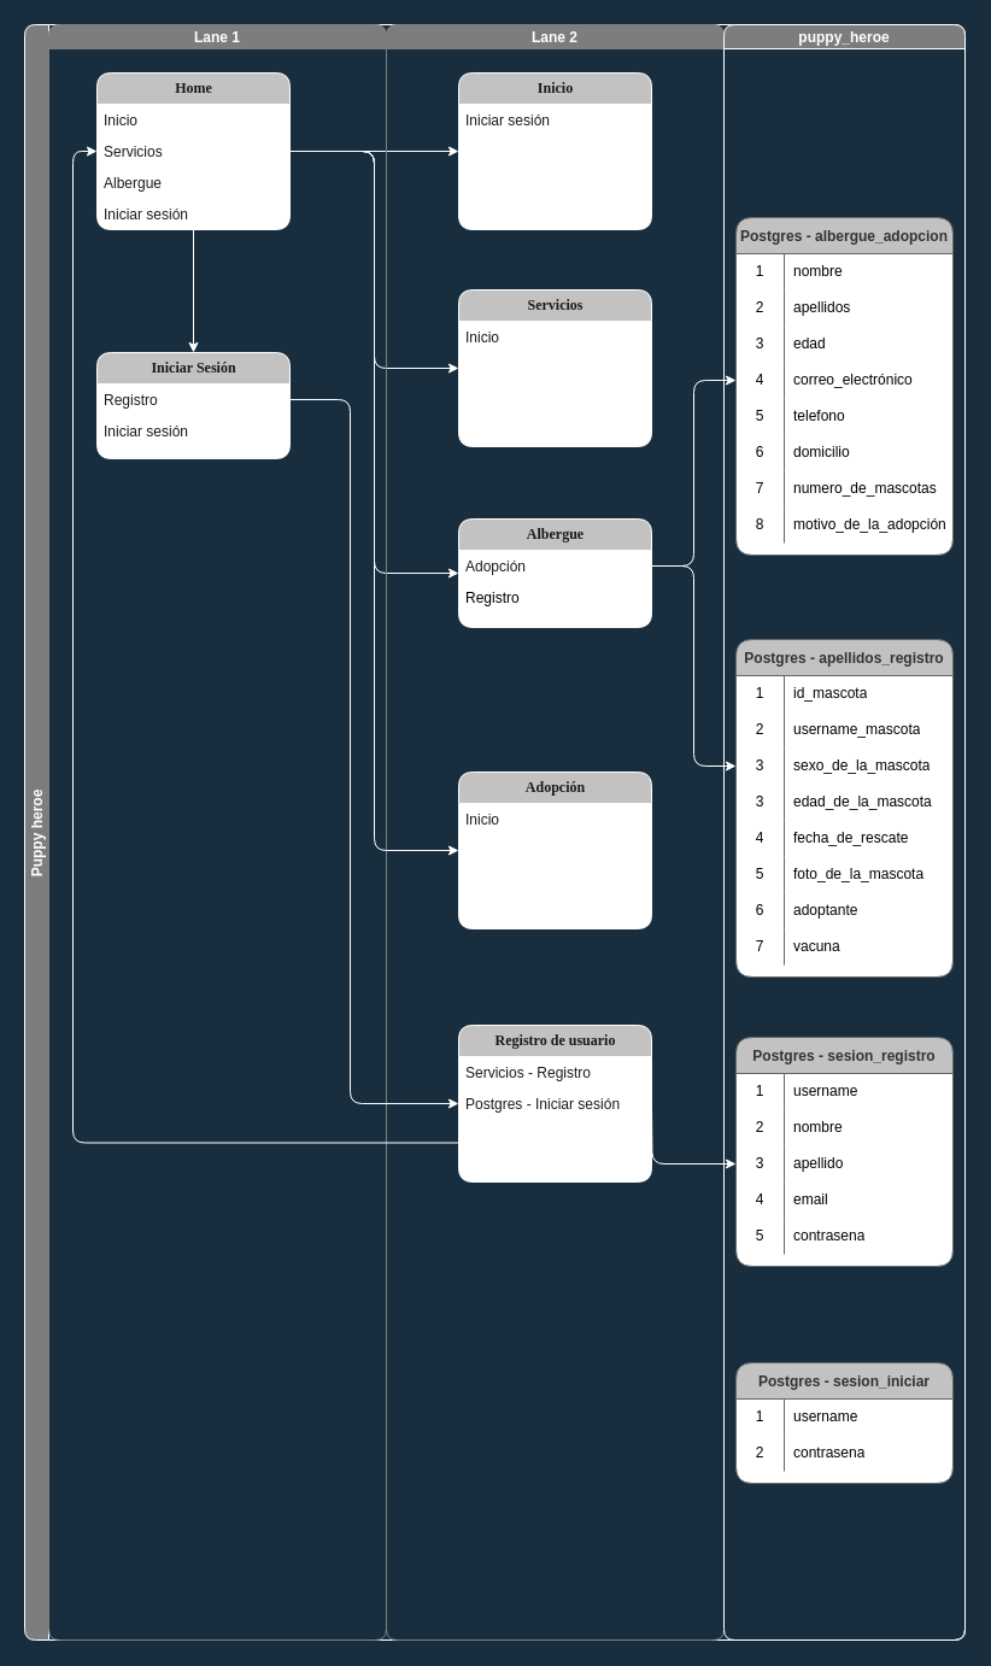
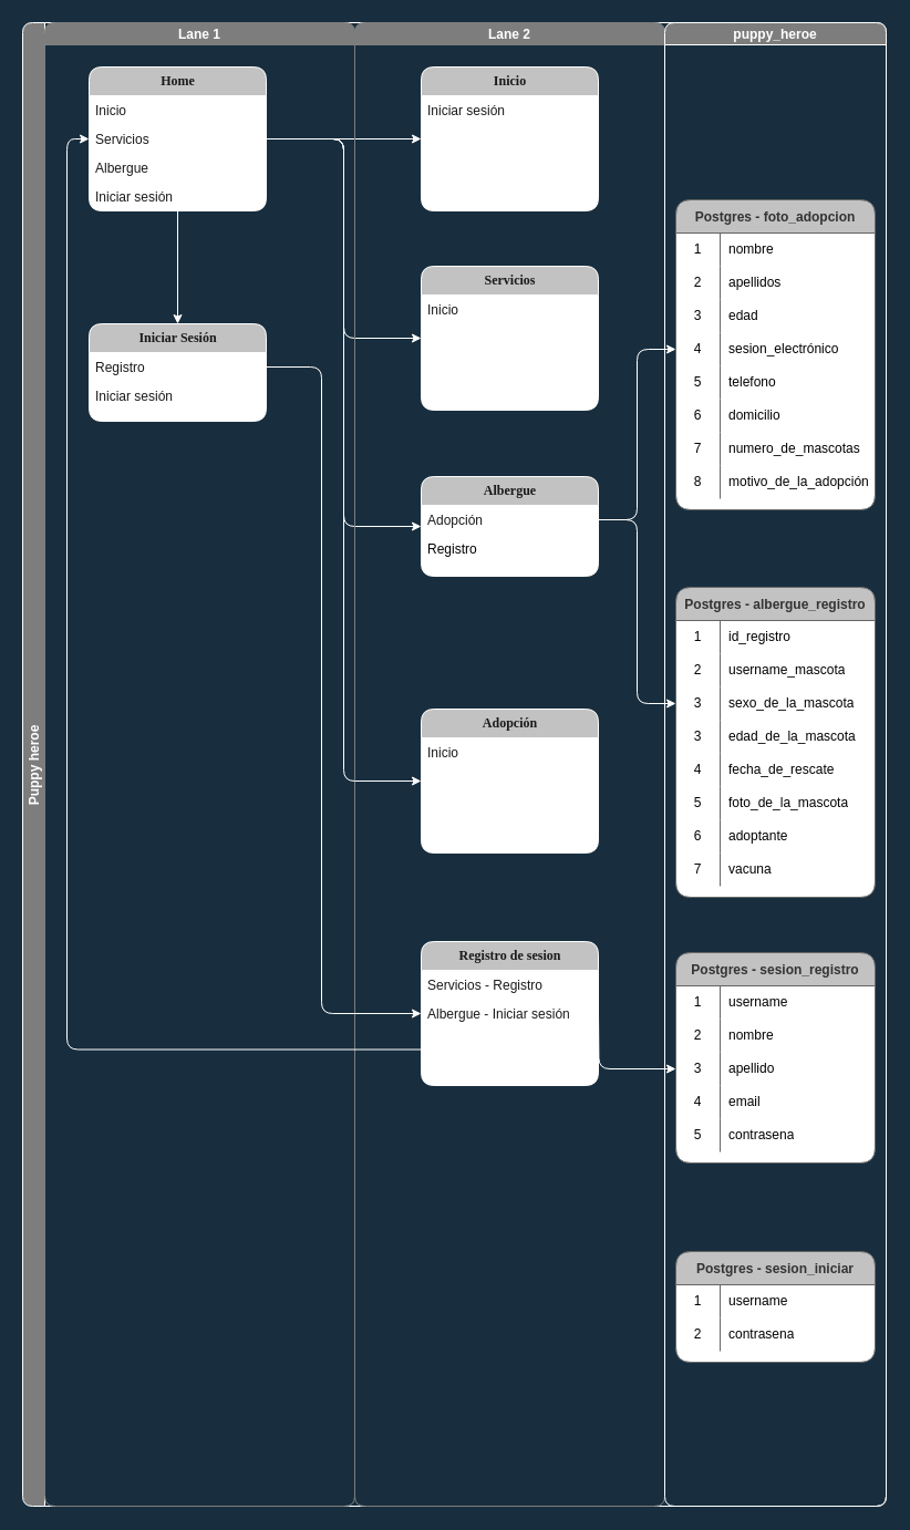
- <mxCell id="46" value="Postgres - albergue_adopcion" style="shape=table;startSize=30;container=1;collapsible=0;childLayout=tableLayout;fixedRows=1;rowLines=0;fontStyle=1;rounded=1;swimlaneFillColor=default;fillColor=#C2C2C2;fontColor=#333333;strokeColor=#666666;" parent="29" vertex="1"><mxGeometry x="10" y="160" width="180" height="280" as="geometry" /></mxCell>
+ <mxCell id="46" value="Postgres - foto_adopcion" style="shape=table;startSize=30;container=1;collapsible=0;childLayout=tableLayout;fixedRows=1;rowLines=0;fontStyle=1;rounded=1;swimlaneFillColor=default;fillColor=#C2C2C2;fontColor=#333333;strokeColor=#666666;" parent="29" vertex="1"><mxGeometry x="10" y="160" width="180" height="280" as="geometry" /></mxCell>
- <mxCell id="58" value="correo_electrónico" style="shape=partialRectangle;html=1;whiteSpace=wrap;connectable=0;fillColor=none;top=0;left=0;bottom=0;right=0;align=left;spacingLeft=6;overflow=hidden;rounded=1;fontColor=#000000;strokeColor=#000000;" parent="56" vertex="1"><mxGeometry x="40" width="140" height="30" as="geometry"><mxRectangle width="140" height="30" as="alternateBounds" /></mxGeometry></mxCell>
+ <mxCell id="58" value="sesion_electrónico" style="shape=partialRectangle;html=1;whiteSpace=wrap;connectable=0;fillColor=none;top=0;left=0;bottom=0;right=0;align=left;spacingLeft=6;overflow=hidden;rounded=1;fontColor=#000000;strokeColor=#000000;" parent="56" vertex="1"><mxGeometry x="40" width="140" height="30" as="geometry"><mxRectangle width="140" height="30" as="alternateBounds" /></mxGeometry></mxCell>
- <mxCell id="71" value="Postgres - apellidos_registro" style="shape=table;startSize=30;container=1;collapsible=0;childLayout=tableLayout;fixedRows=1;rowLines=0;fontStyle=1;rounded=1;swimlaneFillColor=default;fillColor=#C2C2C2;fontColor=#333333;strokeColor=#666666;" parent="29" vertex="1"><mxGeometry x="10" y="510" width="180" height="280" as="geometry" /></mxCell>
+ <mxCell id="71" value="Postgres - albergue_registro" style="shape=table;startSize=30;container=1;collapsible=0;childLayout=tableLayout;fixedRows=1;rowLines=0;fontStyle=1;rounded=1;swimlaneFillColor=default;fillColor=#C2C2C2;fontColor=#333333;strokeColor=#666666;" parent="29" vertex="1"><mxGeometry x="10" y="510" width="180" height="280" as="geometry" /></mxCell>
- <mxCell id="74" value="&lt;font color=&quot;#000000&quot;&gt;id_mascota&lt;/font&gt;" style="shape=partialRectangle;html=1;whiteSpace=wrap;connectable=0;fillColor=none;top=0;left=0;bottom=0;right=0;align=left;spacingLeft=6;overflow=hidden;rounded=1;fontColor=#FFFFFF;strokeColor=#000000;" parent="72" vertex="1"><mxGeometry x="40" width="140" height="30" as="geometry"><mxRectangle width="140" height="30" as="alternateBounds" /></mxGeometry></mxCell>
+ <mxCell id="74" value="&lt;font color=&quot;#000000&quot;&gt;id_registro&lt;/font&gt;" style="shape=partialRectangle;html=1;whiteSpace=wrap;connectable=0;fillColor=none;top=0;left=0;bottom=0;right=0;align=left;spacingLeft=6;overflow=hidden;rounded=1;fontColor=#FFFFFF;strokeColor=#000000;" parent="72" vertex="1"><mxGeometry x="40" width="140" height="30" as="geometry"><mxRectangle width="140" height="30" as="alternateBounds" /></mxGeometry></mxCell>
- <mxCell id="26" value="Registro de usuario" style="swimlane;html=1;fontStyle=1;childLayout=stackLayout;horizontal=1;startSize=26;horizontalStack=0;resizeParent=1;resizeLast=0;collapsible=1;marginBottom=0;swimlaneFillColor=#ffffff;align=center;rounded=1;shadow=0;comic=0;labelBackgroundColor=none;strokeWidth=1;fontFamily=Verdana;fontSize=12;fillColor=#C2C2C2;strokeColor=#FFFFFF;fontColor=#1A1A1A;" parent="16" vertex="1"><mxGeometry x="60" y="830" width="160" height="130" as="geometry" /></mxCell>
+ <mxCell id="26" value="Registro de sesion" style="swimlane;html=1;fontStyle=1;childLayout=stackLayout;horizontal=1;startSize=26;horizontalStack=0;resizeParent=1;resizeLast=0;collapsible=1;marginBottom=0;swimlaneFillColor=#ffffff;align=center;rounded=1;shadow=0;comic=0;labelBackgroundColor=none;strokeWidth=1;fontFamily=Verdana;fontSize=12;fillColor=#C2C2C2;strokeColor=#FFFFFF;fontColor=#1A1A1A;" parent="16" vertex="1"><mxGeometry x="60" y="830" width="160" height="130" as="geometry" /></mxCell>
- <mxCell id="28" value="Postgres - Iniciar sesión" style="text;html=1;strokeColor=none;fillColor=none;spacingLeft=4;spacingRight=4;whiteSpace=wrap;overflow=hidden;rotatable=0;points=[[0,0.5],[1,0.5]];portConstraint=eastwest;rounded=1;fontColor=#1A1A1A;" parent="26" vertex="1"><mxGeometry y="52" width="160" height="26" as="geometry" /></mxCell>
+ <mxCell id="28" value="Albergue - Iniciar sesión" style="text;html=1;strokeColor=none;fillColor=none;spacingLeft=4;spacingRight=4;whiteSpace=wrap;overflow=hidden;rotatable=0;points=[[0,0.5],[1,0.5]];portConstraint=eastwest;rounded=1;fontColor=#1A1A1A;" parent="26" vertex="1"><mxGeometry y="52" width="160" height="26" as="geometry" /></mxCell>
